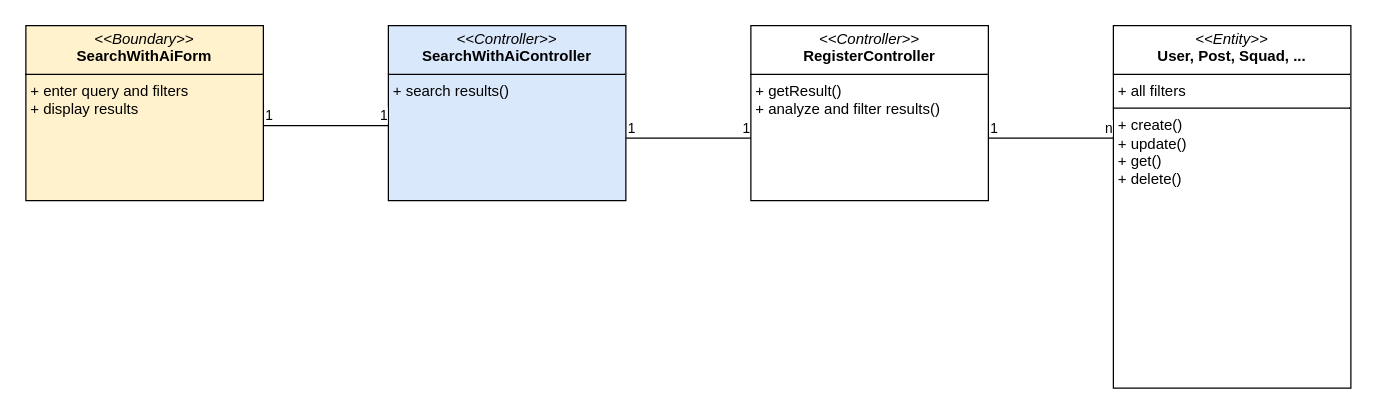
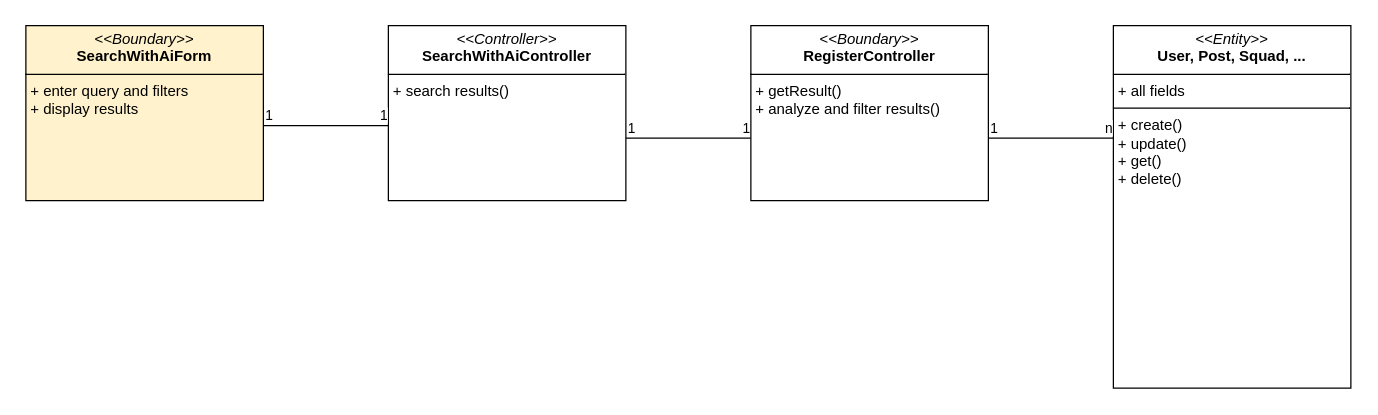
- <mxCell id="11" value="&lt;p style=&quot;margin:0px;margin-top:4px;text-align:center;&quot;&gt;&lt;i&gt;&amp;lt;&amp;lt;Controller&amp;gt;&amp;gt;&lt;/i&gt;&lt;br&gt;&lt;b&gt;RegisterController&lt;/b&gt;&lt;/p&gt;&lt;hr size=&quot;1&quot; style=&quot;border-style:solid;&quot;&gt;&lt;p style=&quot;margin:0px;margin-left:4px;&quot;&gt;+ getResult()&lt;br&gt;&lt;/p&gt;&lt;p style=&quot;margin:0px;margin-left:4px;&quot;&gt;+ analyze and filter results()&lt;/p&gt;" style="verticalAlign=top;align=left;overflow=fill;html=1;whiteSpace=wrap;" vertex="1" parent="1"><mxGeometry x="600" y="20" width="190" height="140" as="geometry" /></mxCell>
+ <mxCell id="11" value="&lt;p style=&quot;margin:0px;margin-top:4px;text-align:center;&quot;&gt;&lt;i&gt;&amp;lt;&amp;lt;Boundary&amp;gt;&amp;gt;&lt;/i&gt;&lt;br&gt;&lt;b&gt;RegisterController&lt;/b&gt;&lt;/p&gt;&lt;hr size=&quot;1&quot; style=&quot;border-style:solid;&quot;&gt;&lt;p style=&quot;margin:0px;margin-left:4px;&quot;&gt;+ getResult()&lt;br&gt;&lt;/p&gt;&lt;p style=&quot;margin:0px;margin-left:4px;&quot;&gt;+ analyze and filter results()&lt;/p&gt;" style="verticalAlign=top;align=left;overflow=fill;html=1;whiteSpace=wrap;" vertex="1" parent="1"><mxGeometry x="600" y="20" width="190" height="140" as="geometry" /></mxCell>
- <mxCell id="2" value="&lt;p style=&quot;margin:0px;margin-top:4px;text-align:center;&quot;&gt;&lt;i&gt;&amp;lt;&amp;lt;Entity&amp;gt;&amp;gt;&lt;/i&gt;&lt;br&gt;&lt;b&gt;User, Post, Squad, ...&lt;/b&gt;&lt;/p&gt;&lt;hr size=&quot;1&quot; style=&quot;border-style:solid;&quot;&gt;&lt;p style=&quot;margin:0px;margin-left:4px;&quot;&gt;+ all filters&lt;br&gt;&lt;/p&gt;&lt;hr size=&quot;1&quot; style=&quot;border-style:solid;&quot;&gt;&lt;p style=&quot;margin:0px;margin-left:4px;&quot;&gt;+ create()&lt;br&gt;&lt;/p&gt;&lt;p style=&quot;margin:0px;margin-left:4px;&quot;&gt;+ update()&lt;/p&gt;&lt;p style=&quot;margin:0px;margin-left:4px;&quot;&gt;+ get()&lt;/p&gt;&lt;p style=&quot;margin:0px;margin-left:4px;&quot;&gt;+ delete()&lt;/p&gt;" style="verticalAlign=top;align=left;overflow=fill;html=1;whiteSpace=wrap;" vertex="1" parent="1"><mxGeometry x="890" y="20" width="190" height="290" as="geometry" /></mxCell>
+ <mxCell id="2" value="&lt;p style=&quot;margin:0px;margin-top:4px;text-align:center;&quot;&gt;&lt;i&gt;&amp;lt;&amp;lt;Entity&amp;gt;&amp;gt;&lt;/i&gt;&lt;br&gt;&lt;b&gt;User, Post, Squad, ...&lt;/b&gt;&lt;/p&gt;&lt;hr size=&quot;1&quot; style=&quot;border-style:solid;&quot;&gt;&lt;p style=&quot;margin:0px;margin-left:4px;&quot;&gt;+ all fields&lt;br&gt;&lt;/p&gt;&lt;hr size=&quot;1&quot; style=&quot;border-style:solid;&quot;&gt;&lt;p style=&quot;margin:0px;margin-left:4px;&quot;&gt;+ create()&lt;br&gt;&lt;/p&gt;&lt;p style=&quot;margin:0px;margin-left:4px;&quot;&gt;+ update()&lt;/p&gt;&lt;p style=&quot;margin:0px;margin-left:4px;&quot;&gt;+ get()&lt;/p&gt;&lt;p style=&quot;margin:0px;margin-left:4px;&quot;&gt;+ delete()&lt;/p&gt;" style="verticalAlign=top;align=left;overflow=fill;html=1;whiteSpace=wrap;" vertex="1" parent="1"><mxGeometry x="890" y="20" width="190" height="290" as="geometry" /></mxCell>
- <mxCell id="4" value="&lt;p style=&quot;margin:0px;margin-top:4px;text-align:center;&quot;&gt;&lt;i&gt;&amp;lt;&amp;lt;Controller&amp;gt;&amp;gt;&lt;/i&gt;&lt;br&gt;&lt;b&gt;SearchWithAiController&lt;/b&gt;&lt;/p&gt;&lt;hr size=&quot;1&quot; style=&quot;border-style:solid;&quot;&gt;&lt;p style=&quot;margin:0px;margin-left:4px;&quot;&gt;+ search results()&lt;br&gt;&lt;/p&gt;" style="verticalAlign=top;align=left;overflow=fill;html=1;whiteSpace=wrap;fillColor=#dae8fc;" vertex="1" parent="1"><mxGeometry x="310" y="20" width="190" height="140" as="geometry" /></mxCell>
+ <mxCell id="4" value="&lt;p style=&quot;margin:0px;margin-top:4px;text-align:center;&quot;&gt;&lt;i&gt;&amp;lt;&amp;lt;Controller&amp;gt;&amp;gt;&lt;/i&gt;&lt;br&gt;&lt;b&gt;SearchWithAiController&lt;/b&gt;&lt;/p&gt;&lt;hr size=&quot;1&quot; style=&quot;border-style:solid;&quot;&gt;&lt;p style=&quot;margin:0px;margin-left:4px;&quot;&gt;+ search results()&lt;br&gt;&lt;/p&gt;" style="verticalAlign=top;align=left;overflow=fill;html=1;whiteSpace=wrap;" vertex="1" parent="1"><mxGeometry x="310" y="20" width="190" height="140" as="geometry" /></mxCell>
